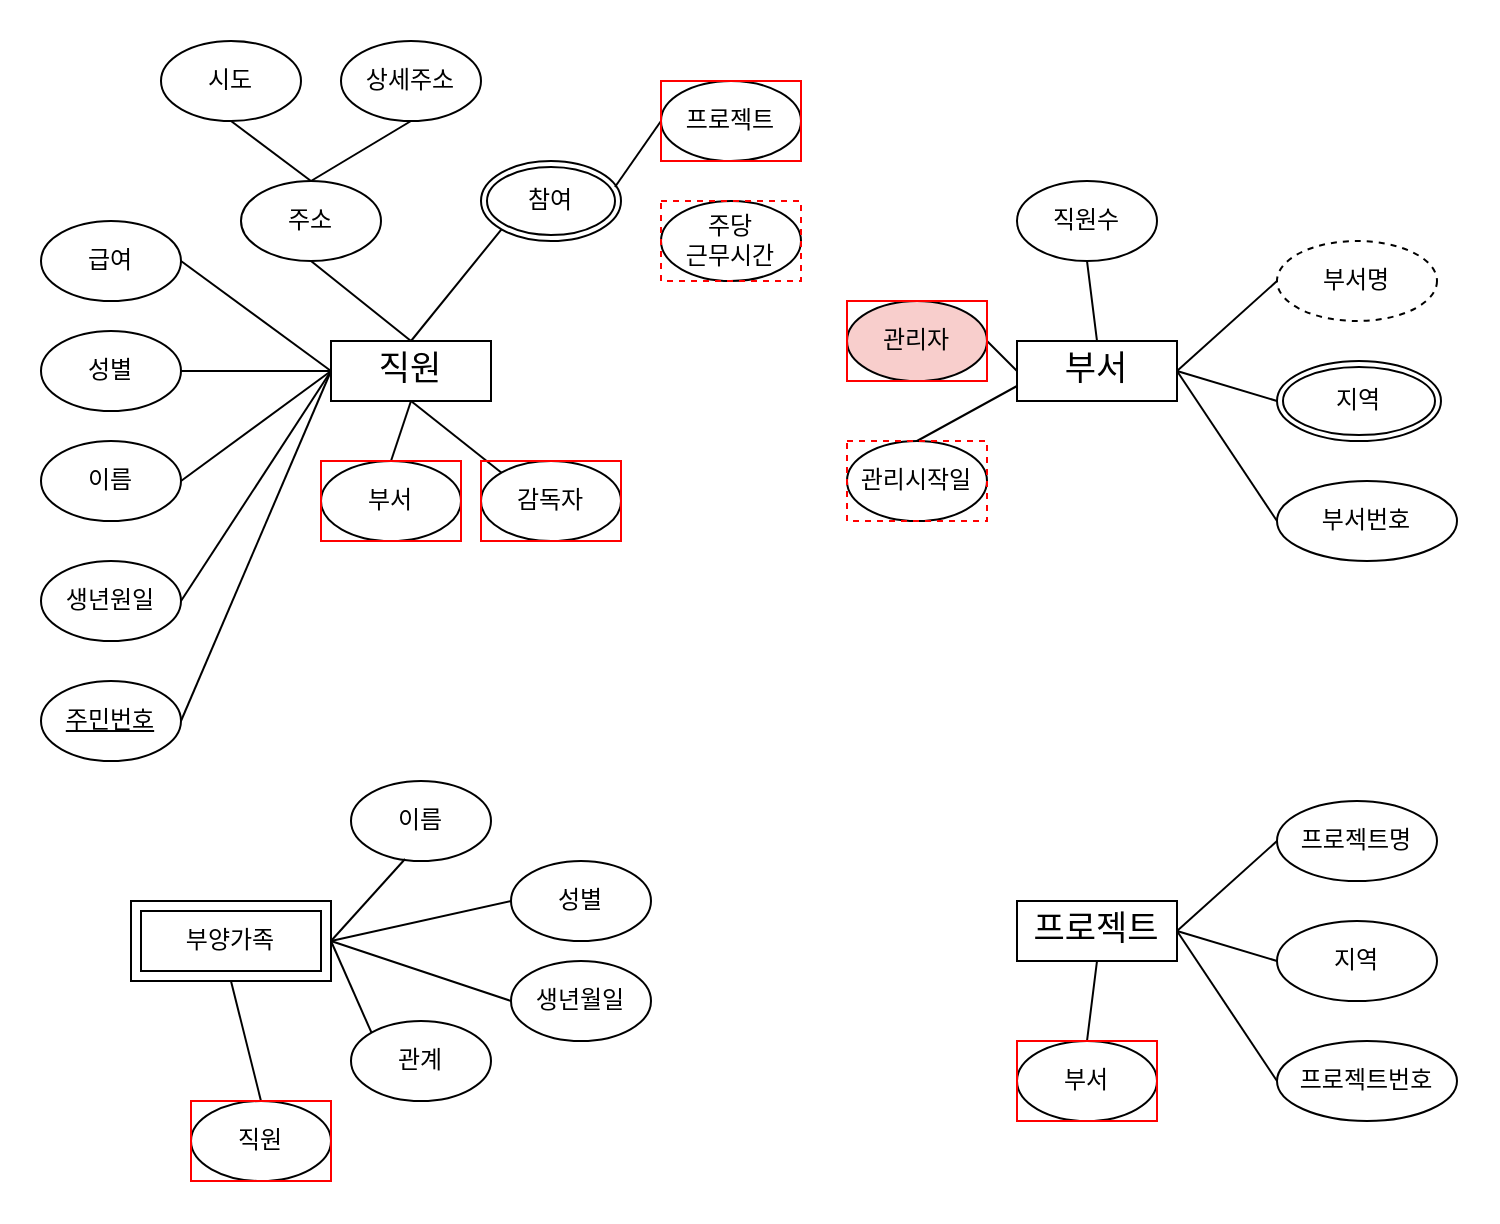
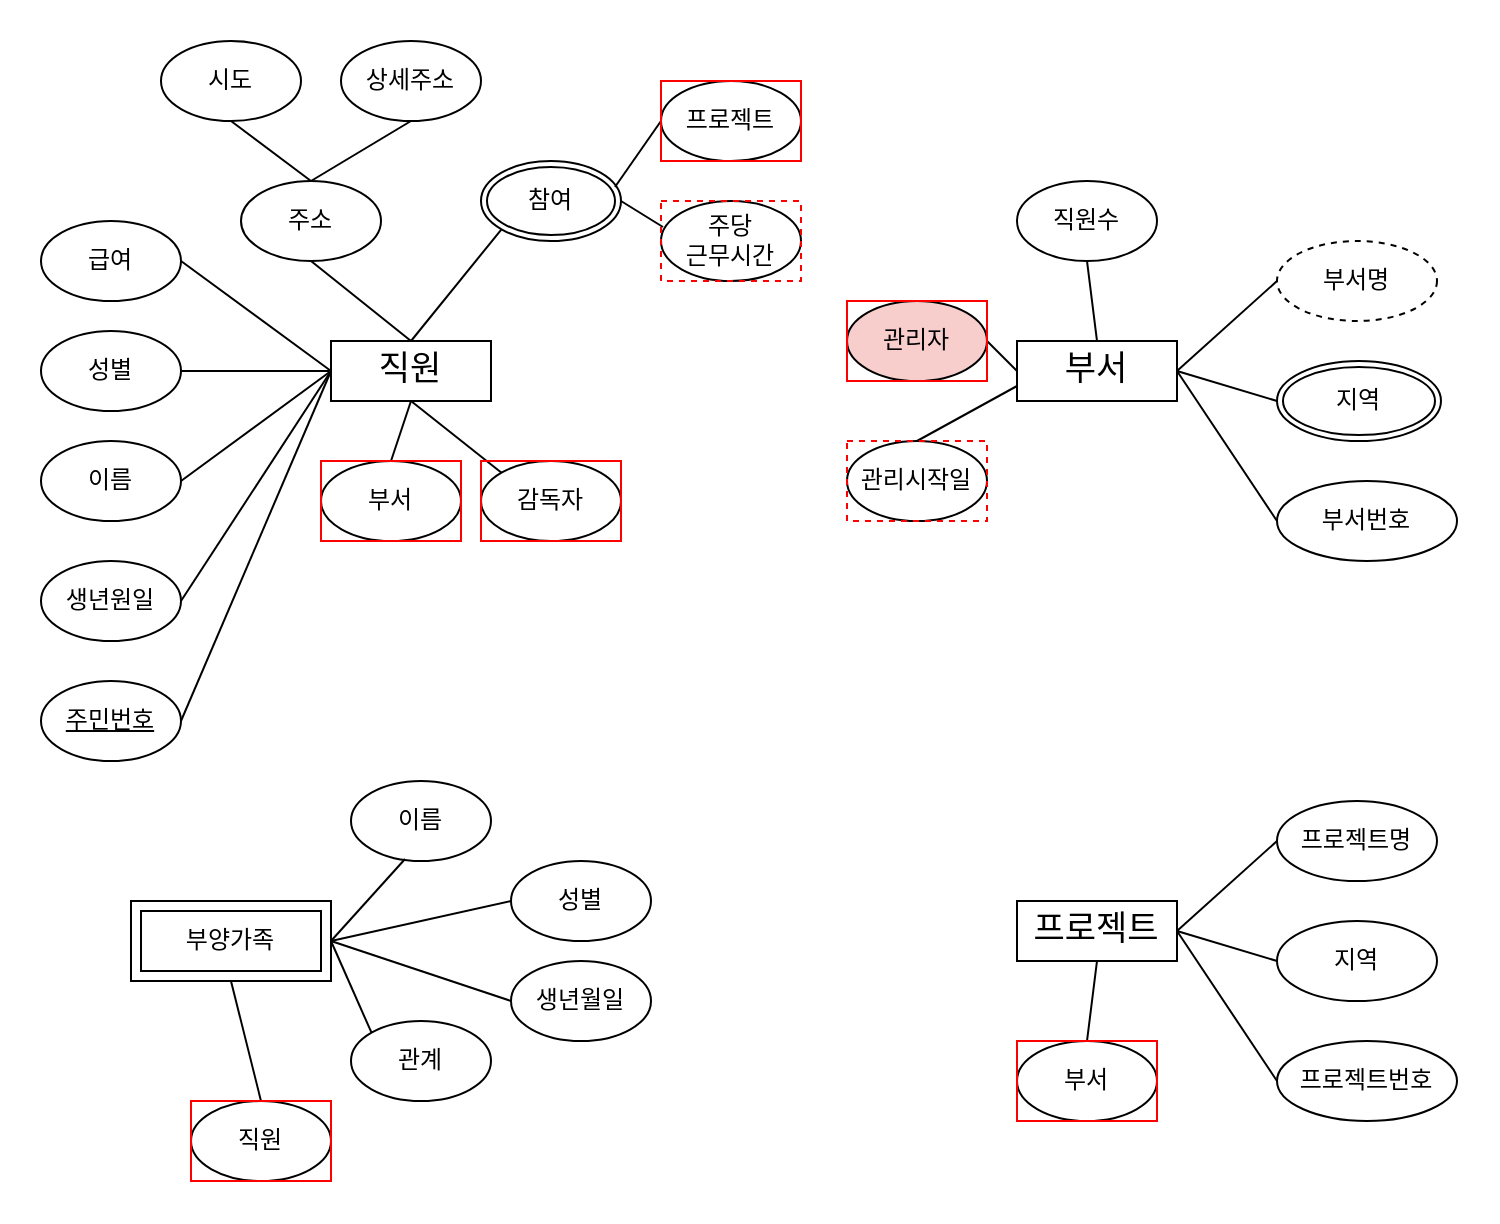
+ <mxCell id="14" value="" style="endArrow=none;html=1;rounded=0;exitX=0.014;exitY=0.325;exitDx=0;exitDy=0;exitPerimeter=0;entryX=1;entryY=0.5;entryDx=0;entryDy=0;" parent="1" source="10" target="8" edge="1"><mxGeometry width="50" height="50" relative="1" as="geometry"><mxPoint x="340" y="82" as="sourcePoint" /><mxPoint x="310" y="110" as="targetPoint" /></mxGeometry></mxCell>
